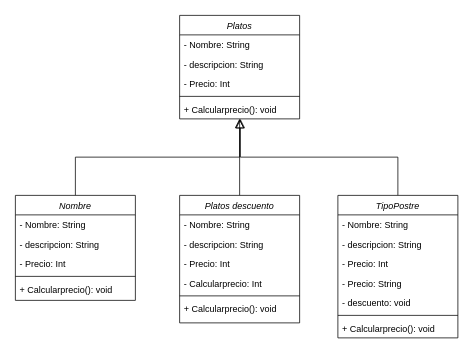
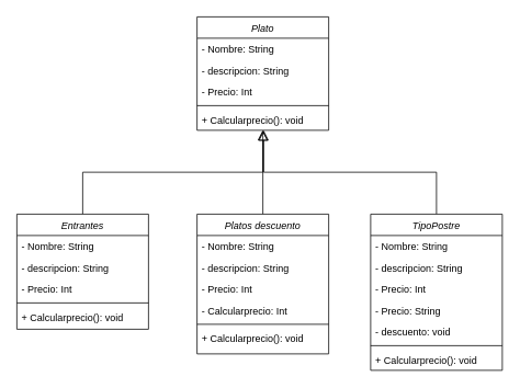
- <mxCell id="2" value="Platos" style="swimlane;fontStyle=2;align=center;verticalAlign=top;childLayout=stackLayout;horizontal=1;startSize=26;horizontalStack=0;resizeParent=1;resizeLast=0;collapsible=1;marginBottom=0;rounded=0;shadow=0;strokeWidth=1;" parent="1" vertex="1"><mxGeometry x="239" y="20" width="160" height="138" as="geometry"><mxRectangle x="230" y="140" width="160" height="26" as="alternateBounds" /></mxGeometry></mxCell>
+ <mxCell id="2" value="Plato" style="swimlane;fontStyle=2;align=center;verticalAlign=top;childLayout=stackLayout;horizontal=1;startSize=26;horizontalStack=0;resizeParent=1;resizeLast=0;collapsible=1;marginBottom=0;rounded=0;shadow=0;strokeWidth=1;" parent="1" vertex="1"><mxGeometry x="239" y="20" width="160" height="138" as="geometry"><mxRectangle x="230" y="140" width="160" height="26" as="alternateBounds" /></mxGeometry></mxCell>
- <mxCell id="12" value="Nombre" style="swimlane;fontStyle=2;align=center;verticalAlign=top;childLayout=stackLayout;horizontal=1;startSize=26;horizontalStack=0;resizeParent=1;resizeLast=0;collapsible=1;marginBottom=0;rounded=0;shadow=0;strokeWidth=1;" vertex="1" parent="1"><mxGeometry x="20" y="260" width="160" height="140" as="geometry"><mxRectangle x="230" y="140" width="160" height="26" as="alternateBounds" /></mxGeometry></mxCell>
+ <mxCell id="12" value="Entrantes" style="swimlane;fontStyle=2;align=center;verticalAlign=top;childLayout=stackLayout;horizontal=1;startSize=26;horizontalStack=0;resizeParent=1;resizeLast=0;collapsible=1;marginBottom=0;rounded=0;shadow=0;strokeWidth=1;" vertex="1" parent="1"><mxGeometry x="20" y="260" width="160" height="140" as="geometry"><mxRectangle x="230" y="140" width="160" height="26" as="alternateBounds" /></mxGeometry></mxCell>
